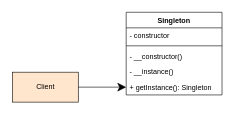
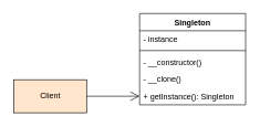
- <mxCell id="3" value="- constructor" style="text;strokeColor=none;fillColor=none;align=left;verticalAlign=top;spacingLeft=4;spacingRight=4;overflow=hidden;rotatable=0;points=[[0,0.5],[1,0.5]];portConstraint=eastwest;" parent="2" vertex="1"><mxGeometry y="26" width="160" height="26" as="geometry" /></mxCell>
+ <mxCell id="3" value="- instance" style="text;strokeColor=none;fillColor=none;align=left;verticalAlign=top;spacingLeft=4;spacingRight=4;overflow=hidden;rotatable=0;points=[[0,0.5],[1,0.5]];portConstraint=eastwest;" parent="2" vertex="1"><mxGeometry y="26" width="160" height="26" as="geometry" /></mxCell>
- <mxCell id="6" value="- __instance()" style="text;strokeColor=none;fillColor=none;align=left;verticalAlign=top;spacingLeft=4;spacingRight=4;overflow=hidden;rotatable=0;points=[[0,0.5],[1,0.5]];portConstraint=eastwest;" parent="2" vertex="1"><mxGeometry y="86" width="160" height="26" as="geometry" /></mxCell>
+ <mxCell id="6" value="- __clone()" style="text;strokeColor=none;fillColor=none;align=left;verticalAlign=top;spacingLeft=4;spacingRight=4;overflow=hidden;rotatable=0;points=[[0,0.5],[1,0.5]];portConstraint=eastwest;" parent="2" vertex="1"><mxGeometry y="86" width="160" height="26" as="geometry" /></mxCell>
- <mxCell id="9" value="" style="endArrow=classic;endFill=1;endSize=12;html=1;exitX=1;exitY=0.5;exitDx=0;exitDy=0;entryX=0;entryY=0.5;entryDx=0;entryDy=0;" parent="1" source="8" target="7" edge="1"><mxGeometry width="160" relative="1" as="geometry"><mxPoint x="340" y="240" as="sourcePoint" /><mxPoint x="500" y="240" as="targetPoint" /></mxGeometry></mxCell>
+ <mxCell id="9" value="" style="endArrow=open;endFill=1;endSize=12;html=1;exitX=1;exitY=0.5;exitDx=0;exitDy=0;entryX=0;entryY=0.5;entryDx=0;entryDy=0;" parent="1" source="8" target="7" edge="1"><mxGeometry width="160" relative="1" as="geometry"><mxPoint x="340" y="240" as="sourcePoint" /><mxPoint x="500" y="240" as="targetPoint" /></mxGeometry></mxCell>
